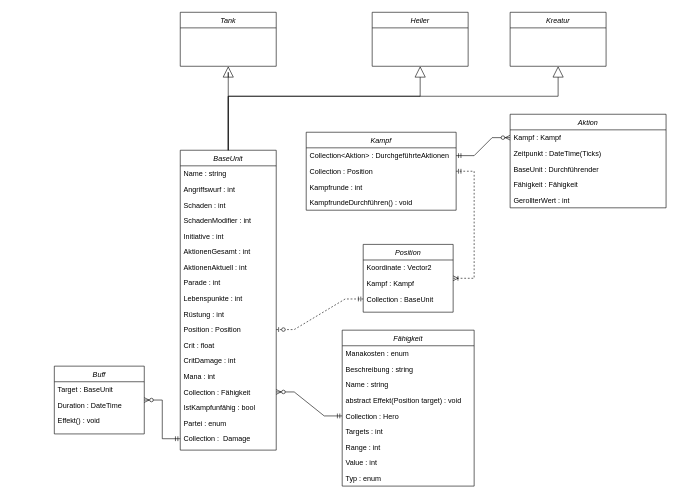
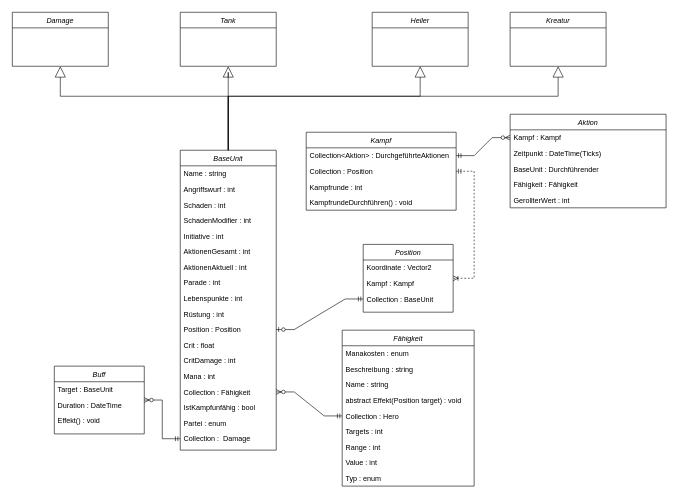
+ <mxCell id="25" value="Damage" style="swimlane;fontStyle=2;align=center;verticalAlign=top;childLayout=stackLayout;horizontal=1;startSize=26;horizontalStack=0;resizeParent=1;resizeLast=0;collapsible=1;marginBottom=0;rounded=0;shadow=0;strokeWidth=1;" parent="1" vertex="1"><mxGeometry x="20" y="20" width="160" height="90" as="geometry"><mxRectangle x="230" y="140" width="160" height="26" as="alternateBounds" /></mxGeometry></mxCell>
+ <mxCell id="26" value="" style="endArrow=block;endSize=16;endFill=0;html=1;rounded=0;exitX=0.5;exitY=0;exitDx=0;exitDy=0;entryX=0.5;entryY=1;entryDx=0;entryDy=0;" parent="1" source="2" target="25" edge="1"><mxGeometry width="160" relative="1" as="geometry"><mxPoint x="390" y="260" as="sourcePoint" /><mxPoint x="710" y="110" as="targetPoint" /><Array as="points"><mxPoint x="380" y="160" /><mxPoint x="100" y="160" /></Array></mxGeometry></mxCell>
- <mxCell id="49" value="" style="edgeStyle=entityRelationEdgeStyle;fontSize=12;html=1;endArrow=ERzeroToOne;startArrow=ERmandOne;rounded=0;exitX=0;exitY=0.5;exitDx=0;exitDy=0;dashed=1;" parent="1" source="46" target="13" edge="1"><mxGeometry width="100" height="100" relative="1" as="geometry"><mxPoint x="820" y="470" as="sourcePoint" /><mxPoint x="920" y="370" as="targetPoint" /></mxGeometry></mxCell>
+ <mxCell id="49" value="" style="edgeStyle=entityRelationEdgeStyle;fontSize=12;html=1;endArrow=ERzeroToOne;startArrow=ERmandOne;rounded=0;exitX=0;exitY=0.5;exitDx=0;exitDy=0;" parent="1" source="46" target="13" edge="1"><mxGeometry width="100" height="100" relative="1" as="geometry"><mxPoint x="820" y="470" as="sourcePoint" /><mxPoint x="920" y="370" as="targetPoint" /></mxGeometry></mxCell>
